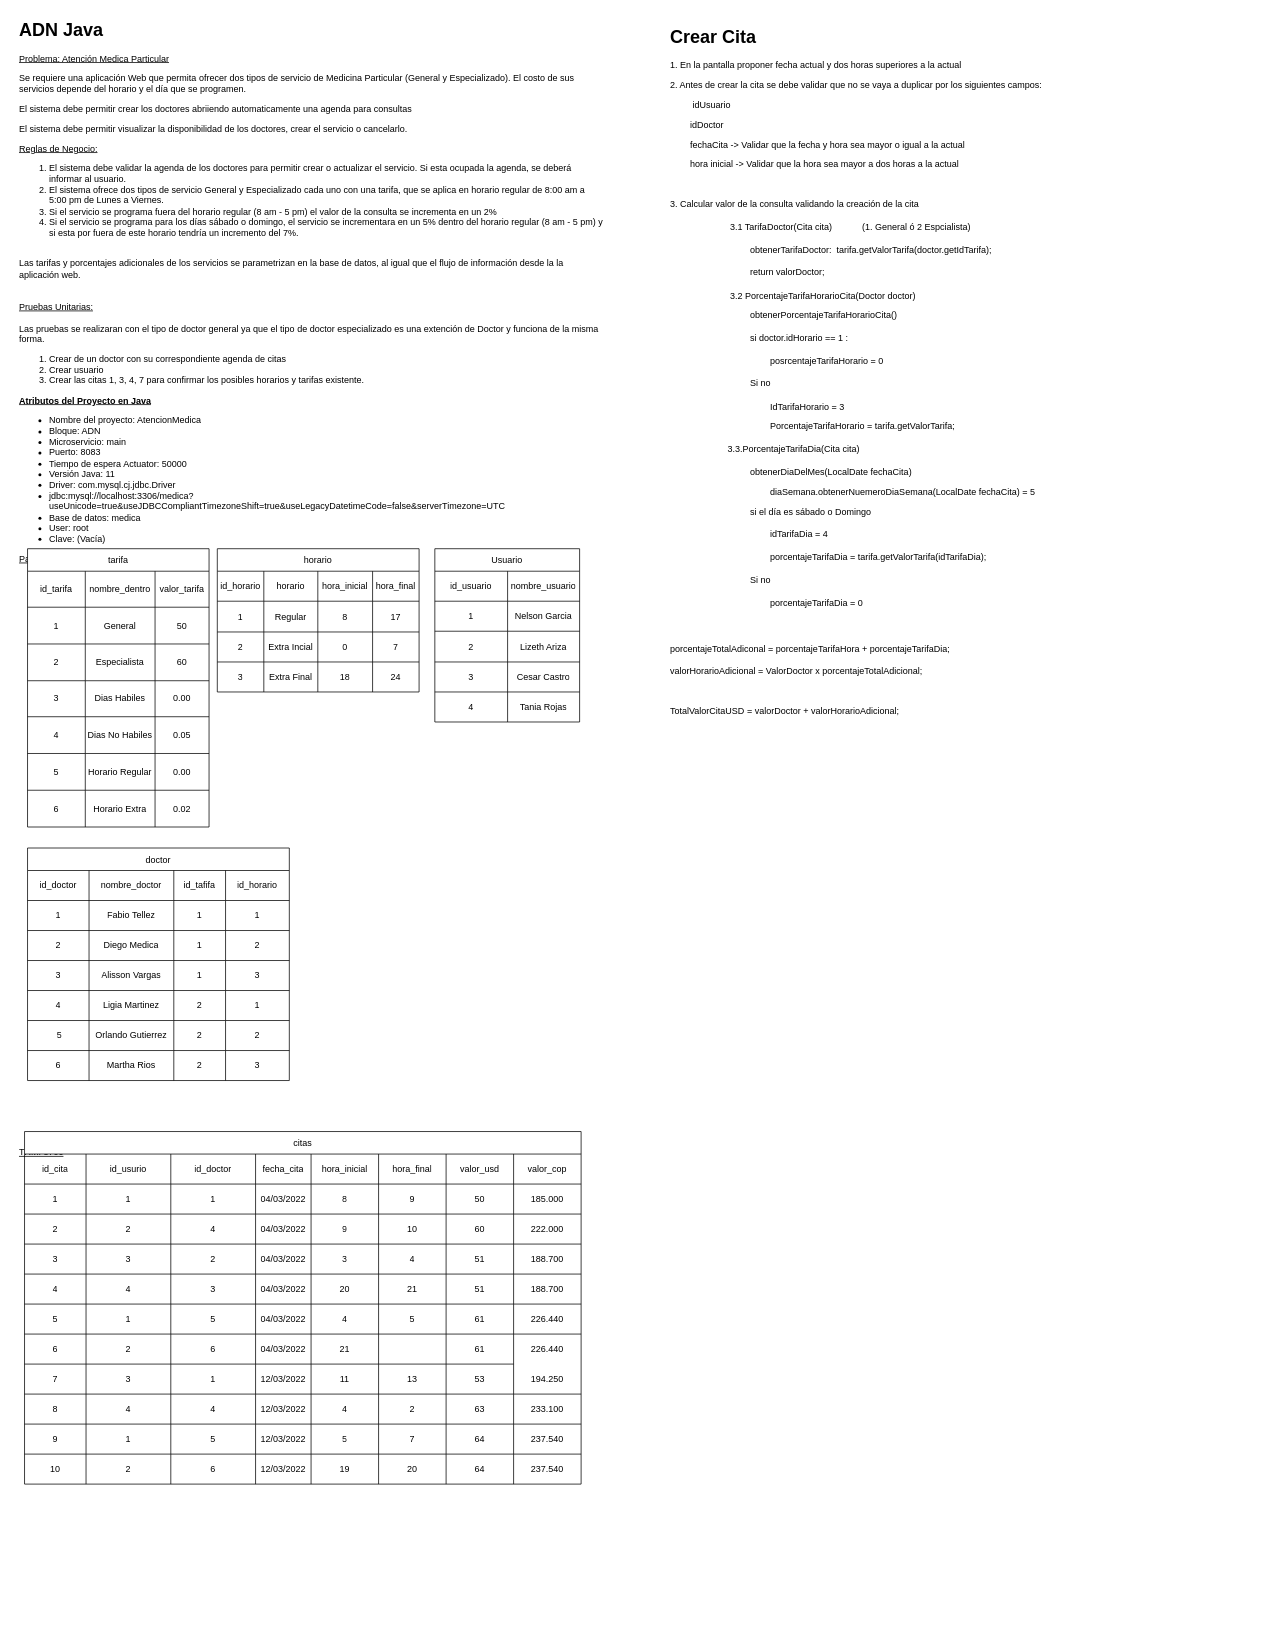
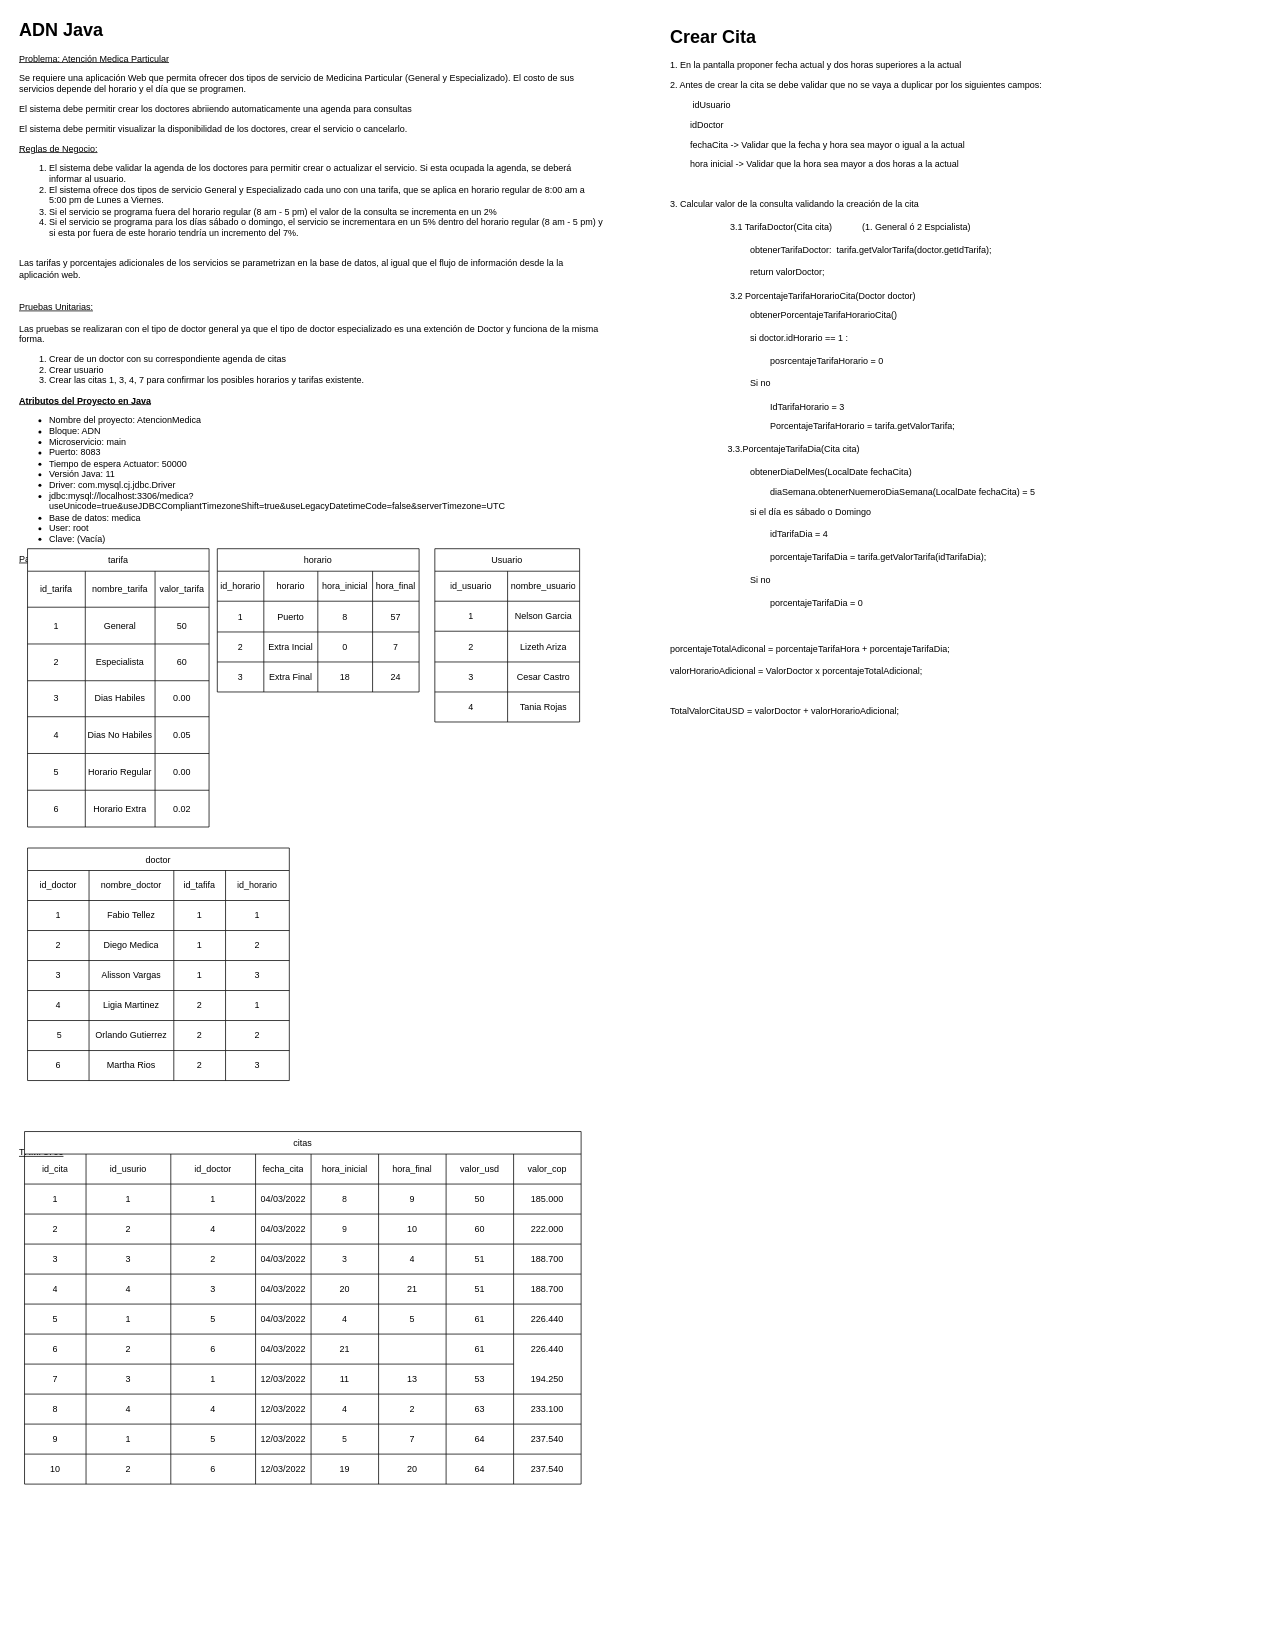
- <mxCell id="6" value="nombre_dentro" style="shape=partialRectangle;html=1;whiteSpace=wrap;connectable=0;overflow=hidden;fillColor=none;top=0;left=0;bottom=0;right=0;pointerEvents=1;align=center;verticalAlign=middle;" parent="4" vertex="1"><mxGeometry x="77" width="93" height="48" as="geometry"><mxRectangle width="93" height="48" as="alternateBounds" /></mxGeometry></mxCell>
+ <mxCell id="6" value="nombre_tarifa" style="shape=partialRectangle;html=1;whiteSpace=wrap;connectable=0;overflow=hidden;fillColor=none;top=0;left=0;bottom=0;right=0;pointerEvents=1;align=center;verticalAlign=middle;" parent="4" vertex="1"><mxGeometry x="77" width="93" height="48" as="geometry"><mxRectangle width="93" height="48" as="alternateBounds" /></mxGeometry></mxCell>
- <mxCell id="40" value="Regular" style="shape=partialRectangle;html=1;whiteSpace=wrap;connectable=0;overflow=hidden;fillColor=none;top=0;left=0;bottom=0;right=0;pointerEvents=1;align=center;verticalAlign=middle;" parent="38" vertex="1"><mxGeometry x="62" width="72" height="41" as="geometry"><mxRectangle width="72" height="41" as="alternateBounds" /></mxGeometry></mxCell>
+ <mxCell id="40" value="Puerto" style="shape=partialRectangle;html=1;whiteSpace=wrap;connectable=0;overflow=hidden;fillColor=none;top=0;left=0;bottom=0;right=0;pointerEvents=1;align=center;verticalAlign=middle;" parent="38" vertex="1"><mxGeometry x="62" width="72" height="41" as="geometry"><mxRectangle width="72" height="41" as="alternateBounds" /></mxGeometry></mxCell>
- <mxCell id="42" value="17" style="shape=partialRectangle;html=1;whiteSpace=wrap;connectable=0;overflow=hidden;fillColor=none;top=0;left=0;bottom=0;right=0;pointerEvents=1;align=center;verticalAlign=middle;" parent="38" vertex="1"><mxGeometry x="207" width="62" height="41" as="geometry"><mxRectangle width="62" height="41" as="alternateBounds" /></mxGeometry></mxCell>
+ <mxCell id="42" value="57" style="shape=partialRectangle;html=1;whiteSpace=wrap;connectable=0;overflow=hidden;fillColor=none;top=0;left=0;bottom=0;right=0;pointerEvents=1;align=center;verticalAlign=middle;" parent="38" vertex="1"><mxGeometry x="207" width="62" height="41" as="geometry"><mxRectangle width="62" height="41" as="alternateBounds" /></mxGeometry></mxCell>
